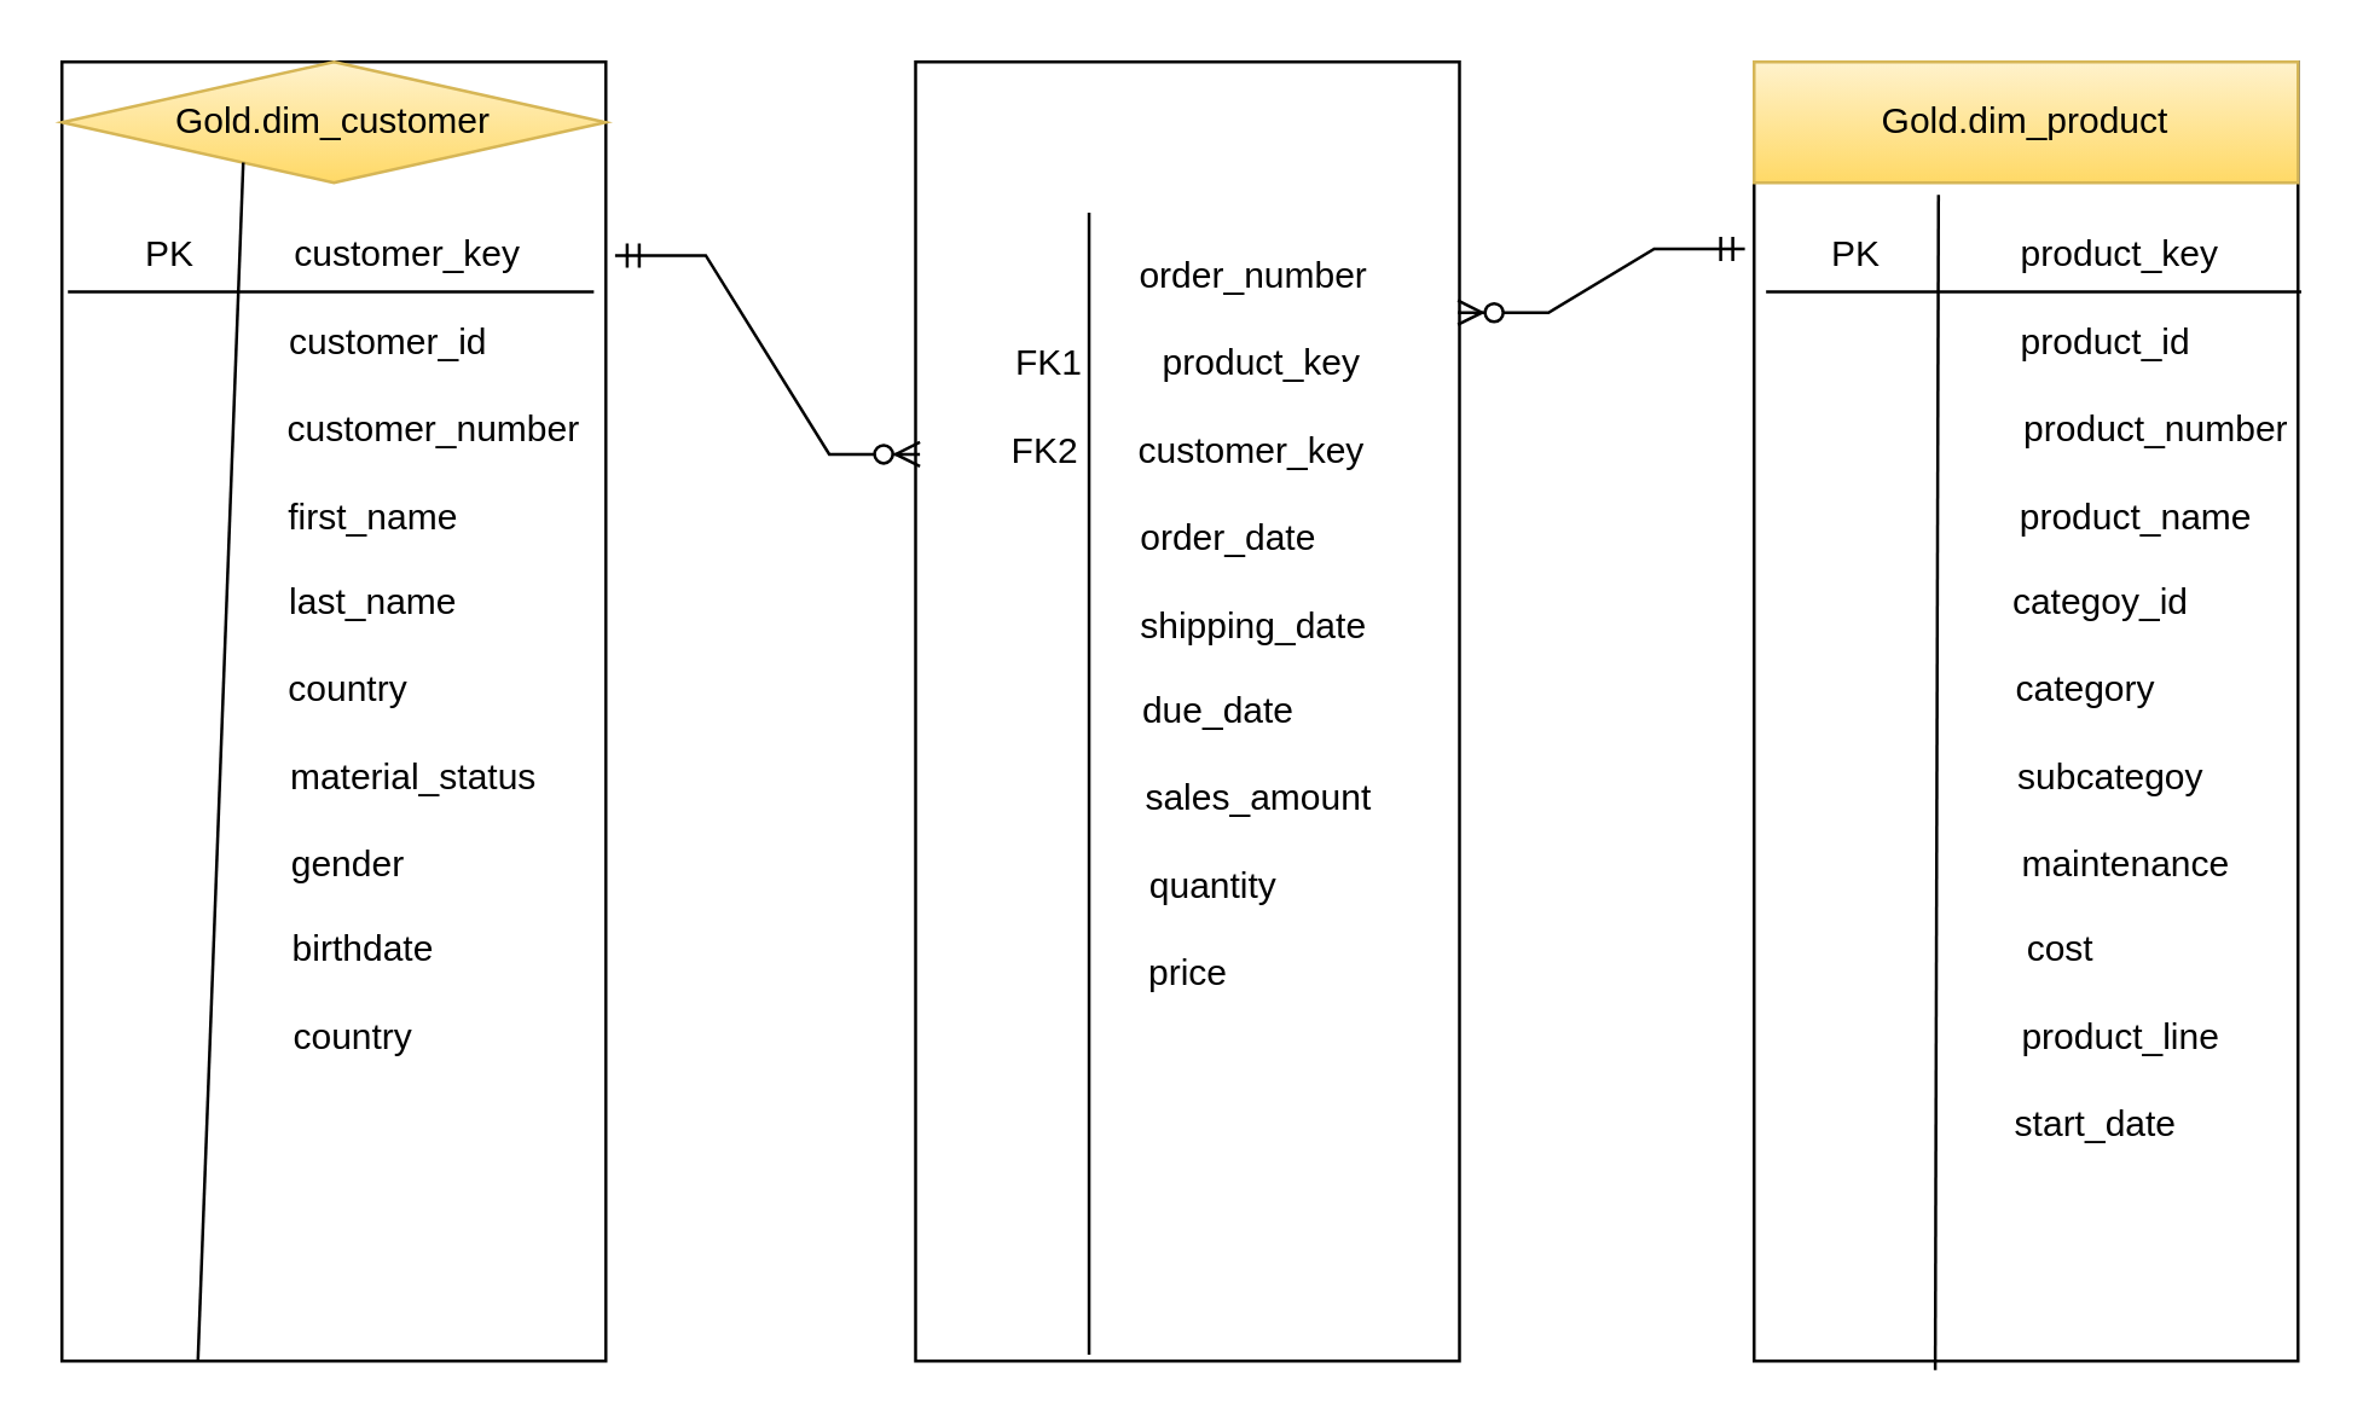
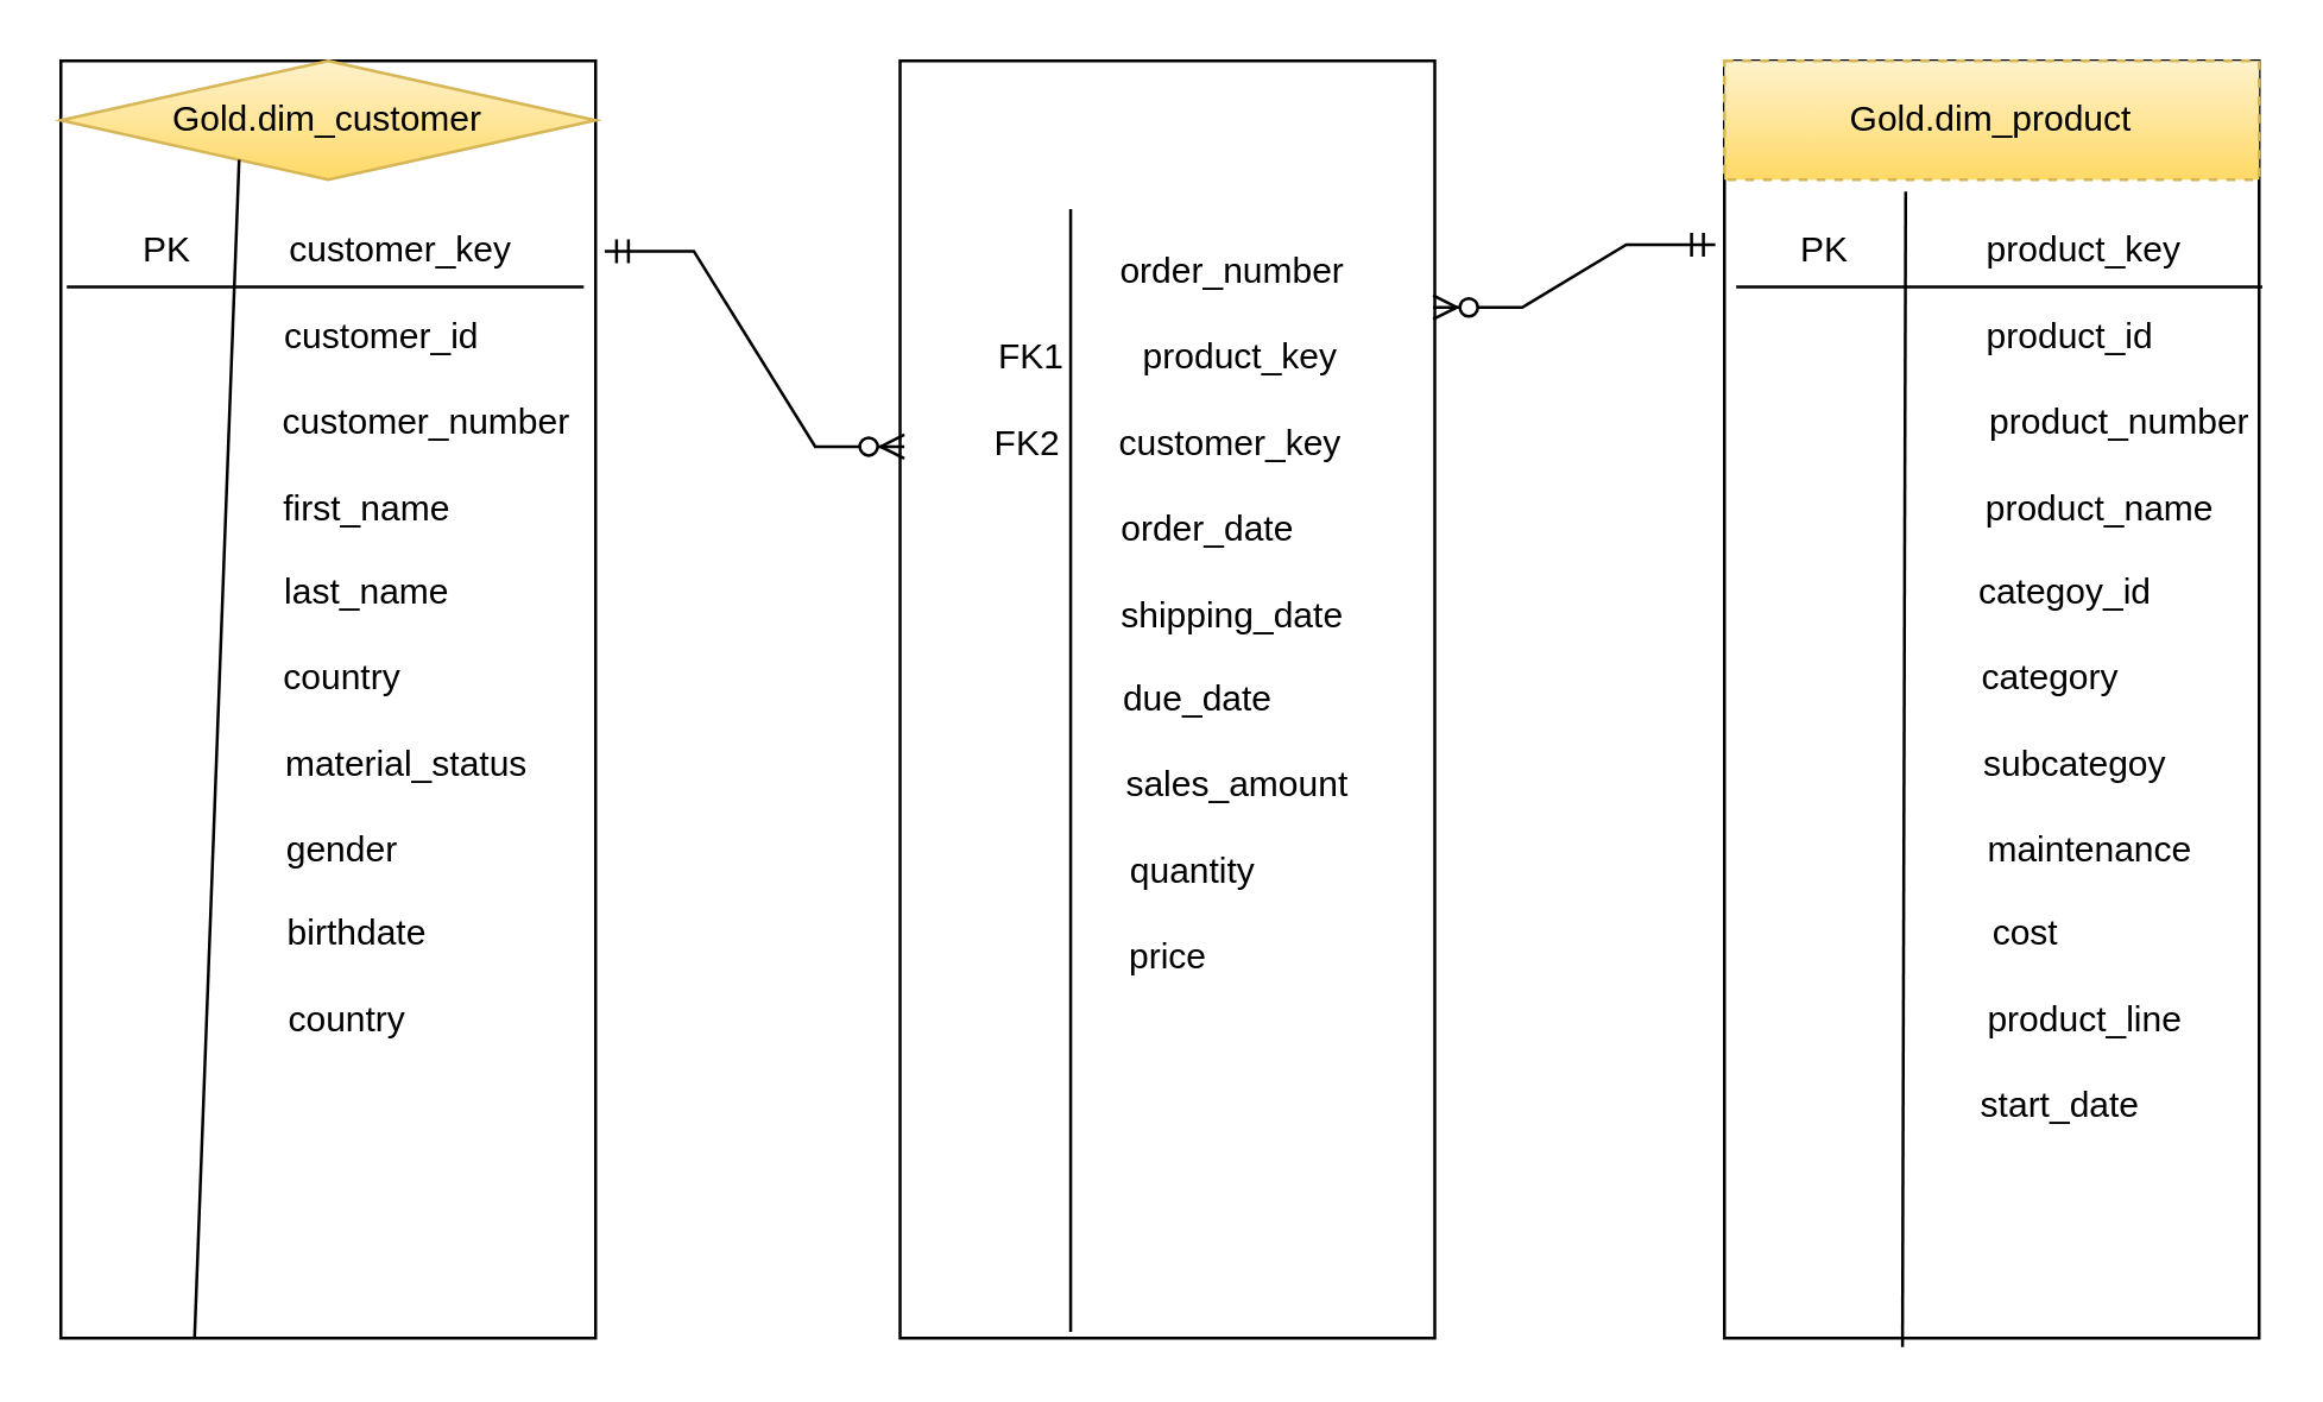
- <mxCell id="6" value="&lt;font color=&quot;#000000&quot;&gt;Gold.dim_product&lt;/font&gt;" style="rounded=0;whiteSpace=wrap;html=1;fillColor=#fff2cc;strokeColor=#d6b656;gradientColor=#ffd966;" vertex="1" parent="1"><mxGeometry x="580" y="20" width="180" height="40" as="geometry" /></mxCell>
+ <mxCell id="6" value="&lt;font color=&quot;#000000&quot;&gt;Gold.dim_product&lt;/font&gt;" style="rounded=0;whiteSpace=wrap;html=1;fillColor=#fff2cc;strokeColor=#d6b656;gradientColor=#ffd966;dashed=1;" vertex="1" parent="1"><mxGeometry x="580" y="20" width="180" height="40" as="geometry" /></mxCell>
